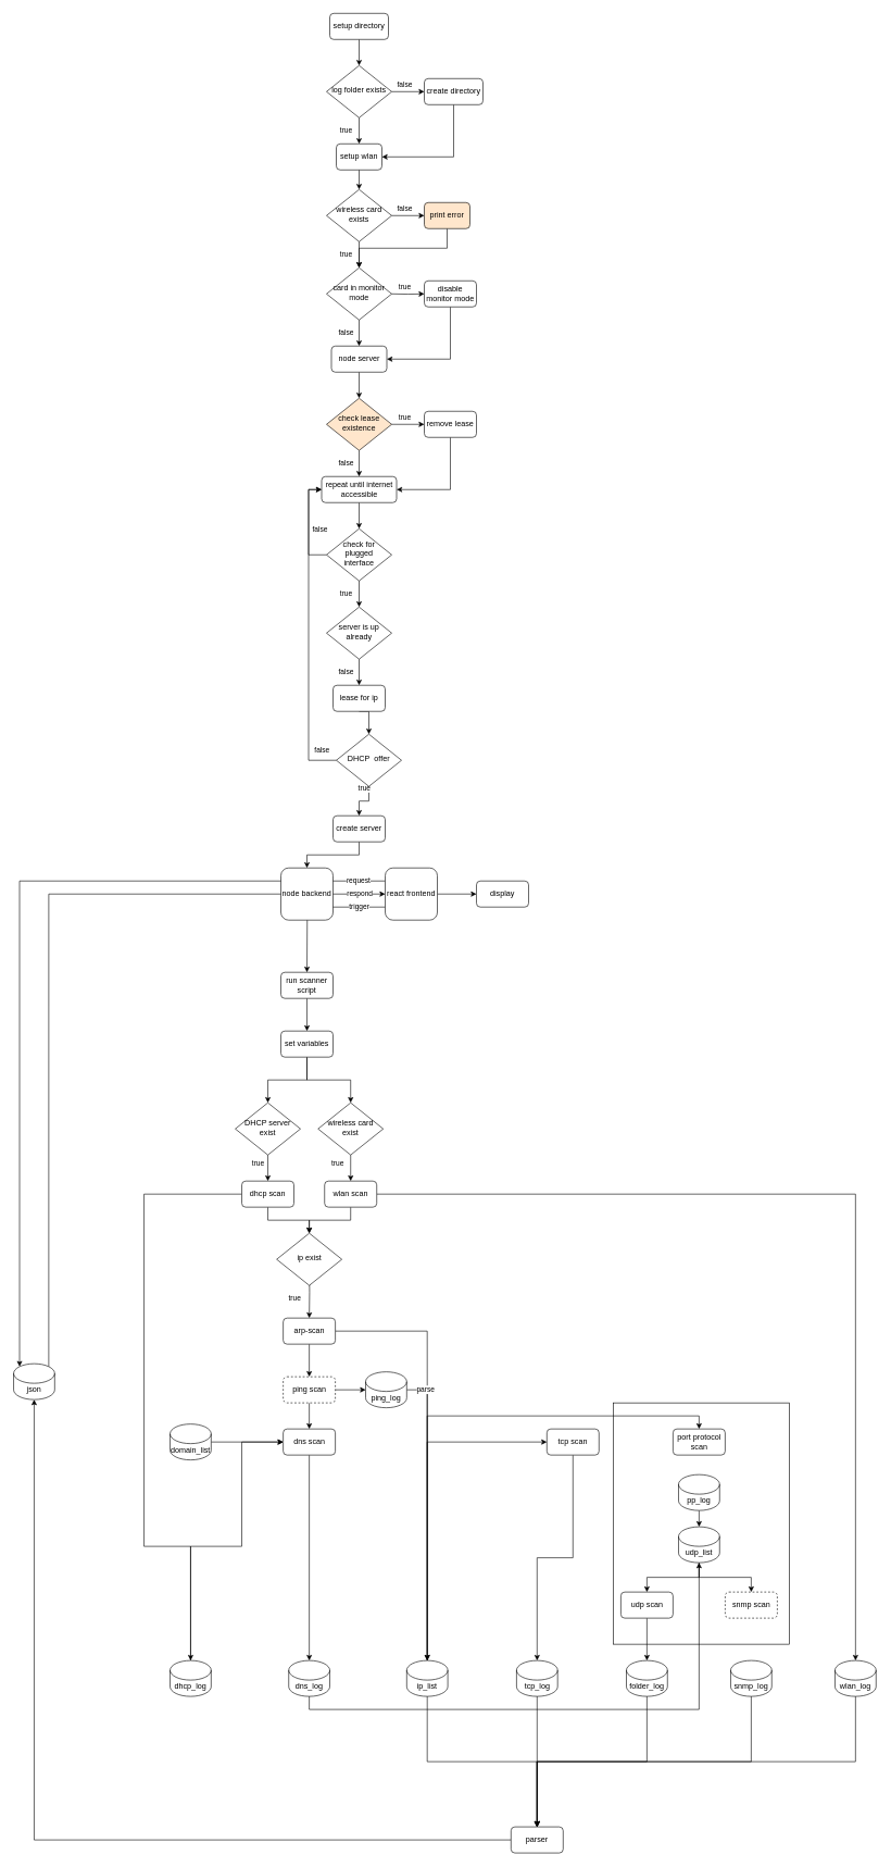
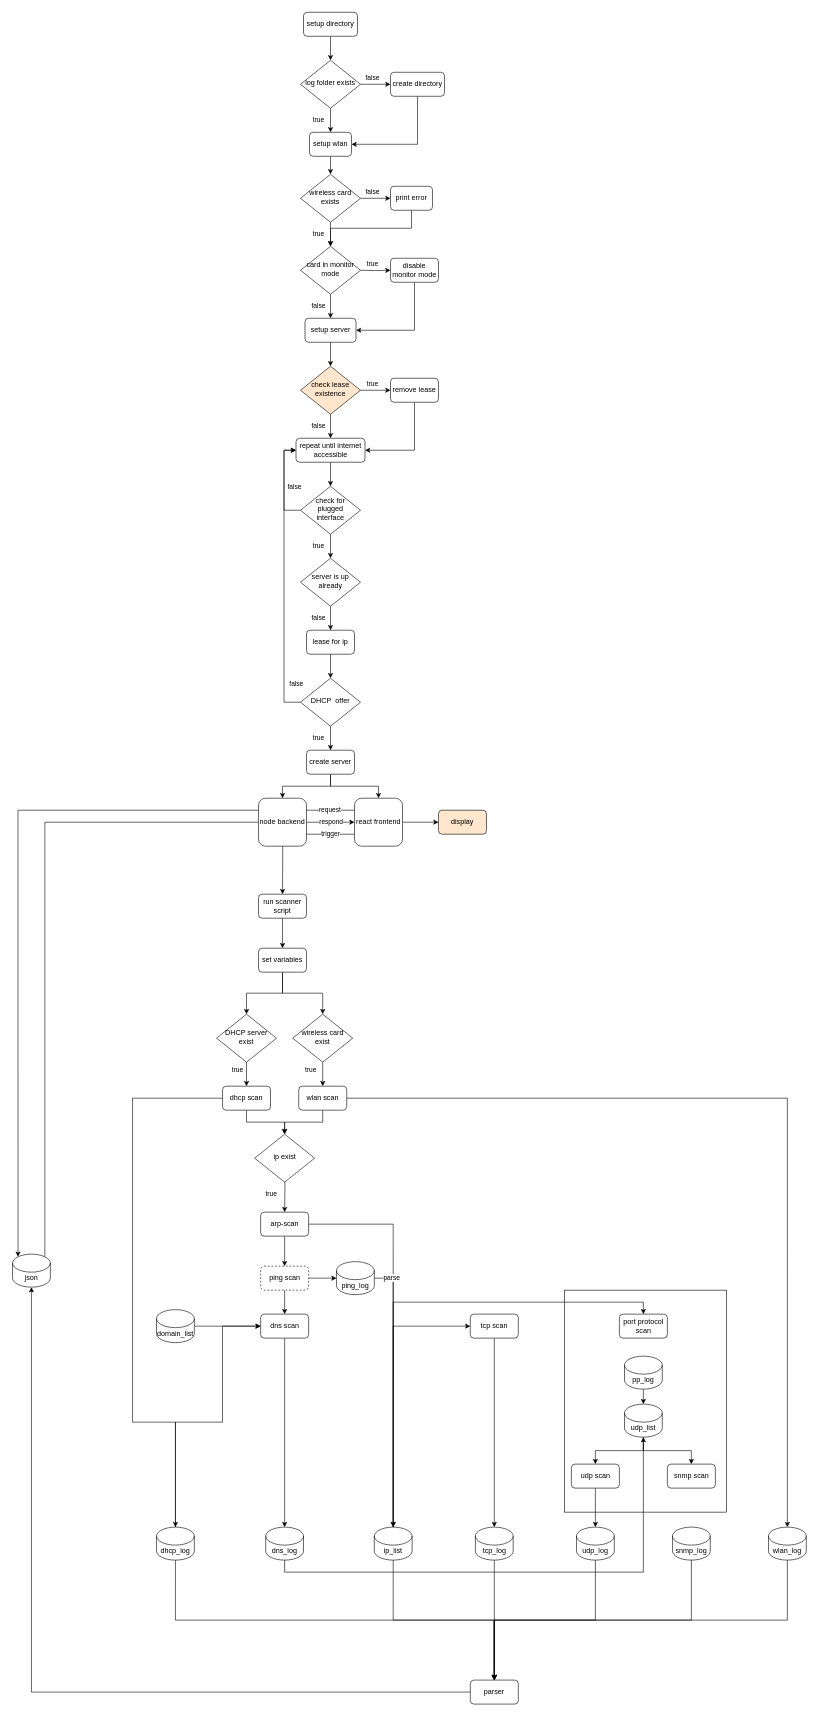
- <mxCell id="11" value="print error" style="rounded=1;whiteSpace=wrap;html=1;fontSize=12;glass=0;strokeWidth=1;shadow=0;fillColor=#ffe6cc;" parent="1" vertex="1"><mxGeometry x="650" y="310" width="70" height="40" as="geometry" /></mxCell>
+ <mxCell id="11" value="print error" style="rounded=1;whiteSpace=wrap;html=1;fontSize=12;glass=0;strokeWidth=1;shadow=0;" parent="1" vertex="1"><mxGeometry x="650" y="310" width="70" height="40" as="geometry" /></mxCell>
- <mxCell id="23" value="node server" style="rounded=1;whiteSpace=wrap;html=1;fontSize=12;glass=0;strokeWidth=1;shadow=0;" vertex="1" parent="1"><mxGeometry x="507.5" y="530" width="85" height="40" as="geometry" /></mxCell>
+ <mxCell id="23" value="setup server" style="rounded=1;whiteSpace=wrap;html=1;fontSize=12;glass=0;strokeWidth=1;shadow=0;" vertex="1" parent="1"><mxGeometry x="507.5" y="530" width="85" height="40" as="geometry" /></mxCell>
- <mxCell id="40" value="DHCP&amp;nbsp; offer" style="rhombus;whiteSpace=wrap;html=1;shadow=0;fontFamily=Helvetica;fontSize=12;align=center;strokeWidth=1;spacing=6;spacingTop=-4;" vertex="1" parent="1"><mxGeometry x="515" y="1125" width="100" height="80" as="geometry" /></mxCell>
+ <mxCell id="40" value="DHCP&amp;nbsp; offer" style="rhombus;whiteSpace=wrap;html=1;shadow=0;fontFamily=Helvetica;fontSize=12;align=center;strokeWidth=1;spacing=6;spacingTop=-4;" vertex="1" parent="1"><mxGeometry x="500" y="1130" width="100" height="80" as="geometry" /></mxCell>
+ <mxCell id="42" style="edgeStyle=orthogonalEdgeStyle;rounded=0;orthogonalLoop=1;jettySize=auto;html=1;exitX=0.5;exitY=1;exitDx=0;exitDy=0;entryX=0.5;entryY=0;entryDx=0;entryDy=0;" edge="1" parent="1" source="43" target="108"><mxGeometry relative="1" as="geometry"><mxPoint x="630" y="1330" as="targetPoint" /></mxGeometry></mxCell>
- <mxCell id="109" value="display" style="rounded=1;whiteSpace=wrap;html=1;fontSize=12;glass=0;strokeWidth=1;shadow=0;" vertex="1" parent="1"><mxGeometry x="730" y="1350" width="80" height="40" as="geometry" /></mxCell>
+ <mxCell id="109" value="display" style="rounded=1;whiteSpace=wrap;html=1;fontSize=12;glass=0;strokeWidth=1;shadow=0;fillColor=#ffe6cc;" vertex="1" parent="1"><mxGeometry x="730" y="1350" width="80" height="40" as="geometry" /></mxCell>
- <mxCell id="85" value="tcp scan" style="rounded=1;whiteSpace=wrap;html=1;fontSize=12;glass=0;strokeWidth=1;shadow=0;" vertex="1" parent="1"><mxGeometry x="838.02" y="2190" width="80" height="40" as="geometry" /></mxCell>
+ <mxCell id="85" value="tcp scan" style="rounded=1;whiteSpace=wrap;html=1;fontSize=12;glass=0;strokeWidth=1;shadow=0;" vertex="1" parent="1"><mxGeometry x="783.02" y="2190" width="80" height="40" as="geometry" /></mxCell>
- <mxCell id="98" value="snmp scan" style="rounded=1;whiteSpace=wrap;html=1;fontSize=12;glass=0;strokeWidth=1;shadow=0;dashed=1;" vertex="1" parent="1"><mxGeometry x="1111.52" y="2440" width="80" height="40" as="geometry" /></mxCell>
+ <mxCell id="98" value="snmp scan" style="rounded=1;whiteSpace=wrap;html=1;fontSize=12;glass=0;strokeWidth=1;shadow=0;" vertex="1" parent="1"><mxGeometry x="1111.52" y="2440" width="80" height="40" as="geometry" /></mxCell>
- <mxCell id="97" value="folder_log" style="shape=cylinder3;whiteSpace=wrap;html=1;boundedLbl=1;backgroundOutline=1;size=15;" vertex="1" parent="1"><mxGeometry x="960.02" y="2545" width="63" height="55" as="geometry" /></mxCell>
+ <mxCell id="97" value="udp_log" style="shape=cylinder3;whiteSpace=wrap;html=1;boundedLbl=1;backgroundOutline=1;size=15;" vertex="1" parent="1"><mxGeometry x="960.02" y="2545" width="63" height="55" as="geometry" /></mxCell>
+ <mxCell id="76" style="edgeStyle=orthogonalEdgeStyle;rounded=0;orthogonalLoop=1;jettySize=auto;html=1;exitX=0.5;exitY=1;exitDx=0;exitDy=0;exitPerimeter=0;" edge="1" parent="1" source="77" target="102"><mxGeometry relative="1" as="geometry" /></mxCell>
